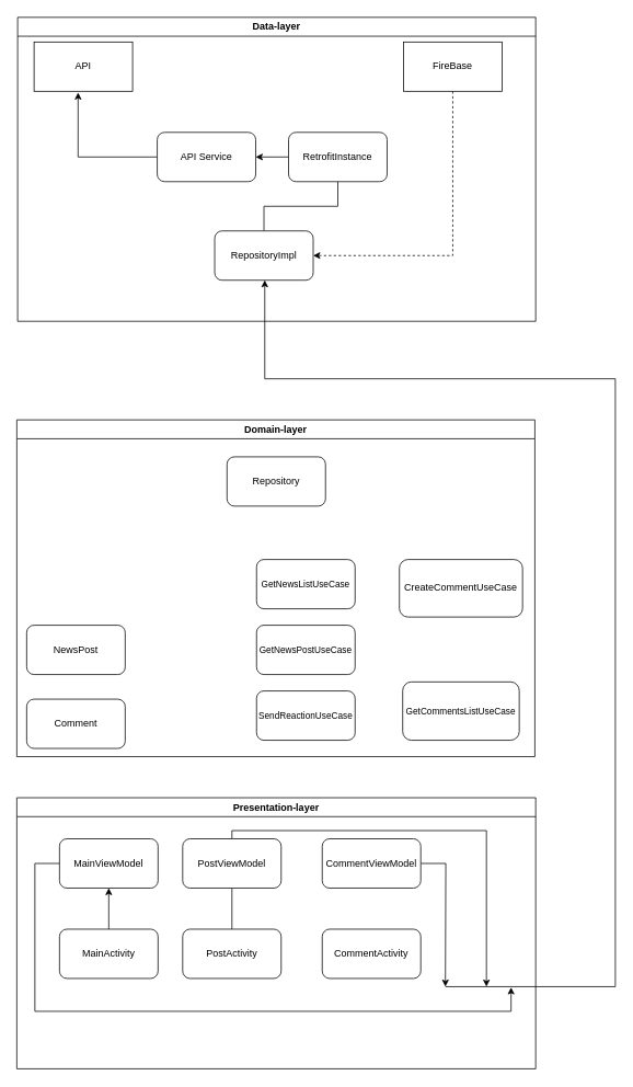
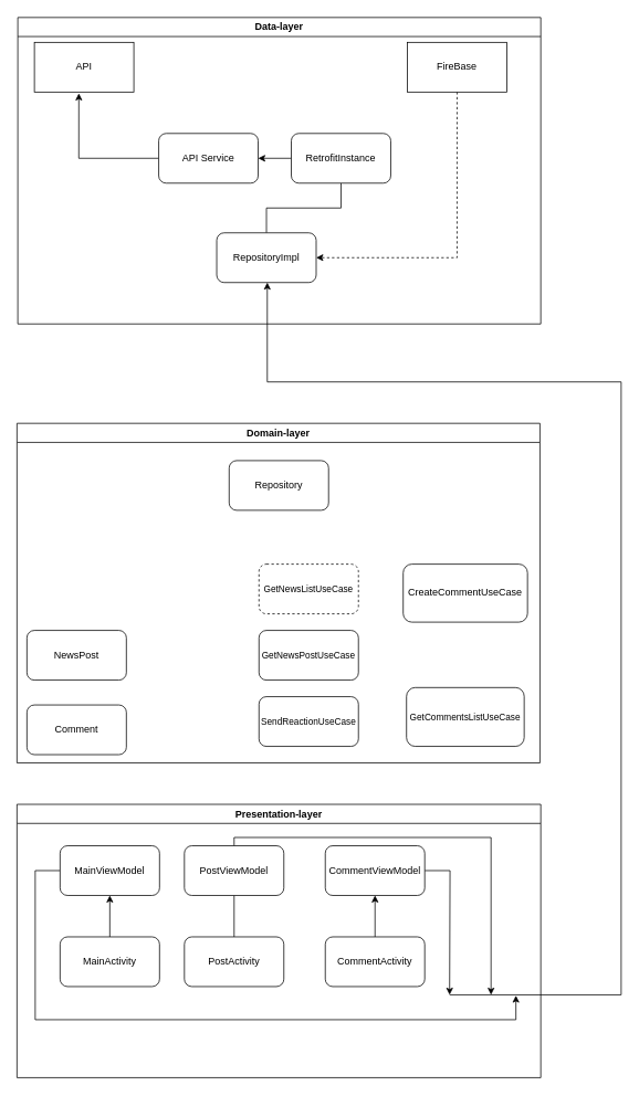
- <mxCell id="14" value="&lt;font style=&quot;font-size: 11px;&quot;&gt;GetNewsListUseCase&lt;/font&gt;" style="rounded=1;whiteSpace=wrap;html=1;" vertex="1" parent="11"><mxGeometry x="292" y="170" width="120" height="60" as="geometry" /></mxCell>
+ <mxCell id="14" value="&lt;font style=&quot;font-size: 11px;&quot;&gt;GetNewsListUseCase&lt;/font&gt;" style="rounded=1;whiteSpace=wrap;html=1;dashed=1;" vertex="1" parent="11"><mxGeometry x="292" y="170" width="120" height="60" as="geometry" /></mxCell>
+ <mxCell id="33" value="" style="edgeStyle=orthogonalEdgeStyle;rounded=0;orthogonalLoop=1;jettySize=auto;html=1;" edge="1" parent="22" source="34" target="32"><mxGeometry relative="1" as="geometry" /></mxCell>
